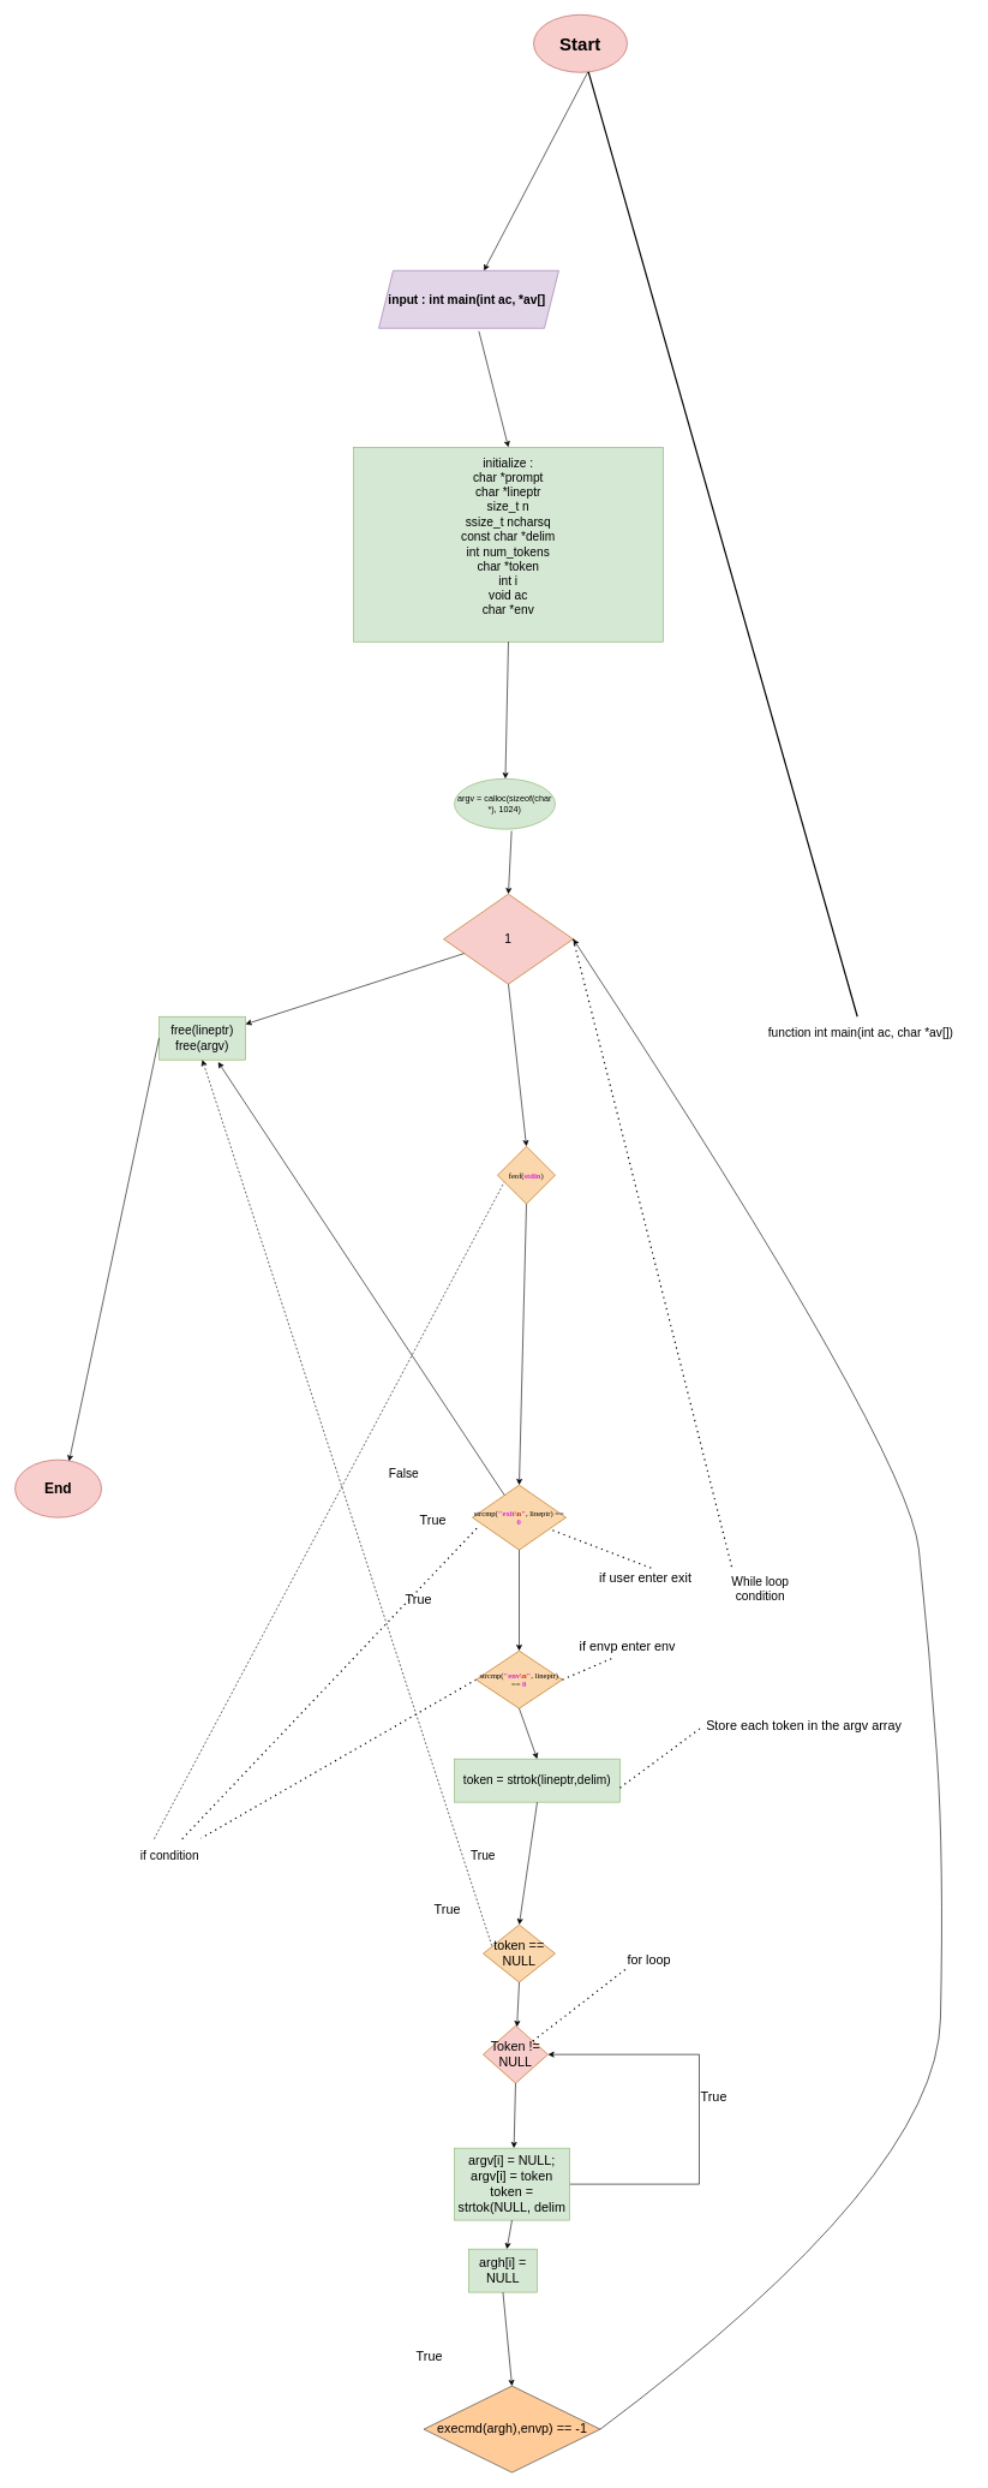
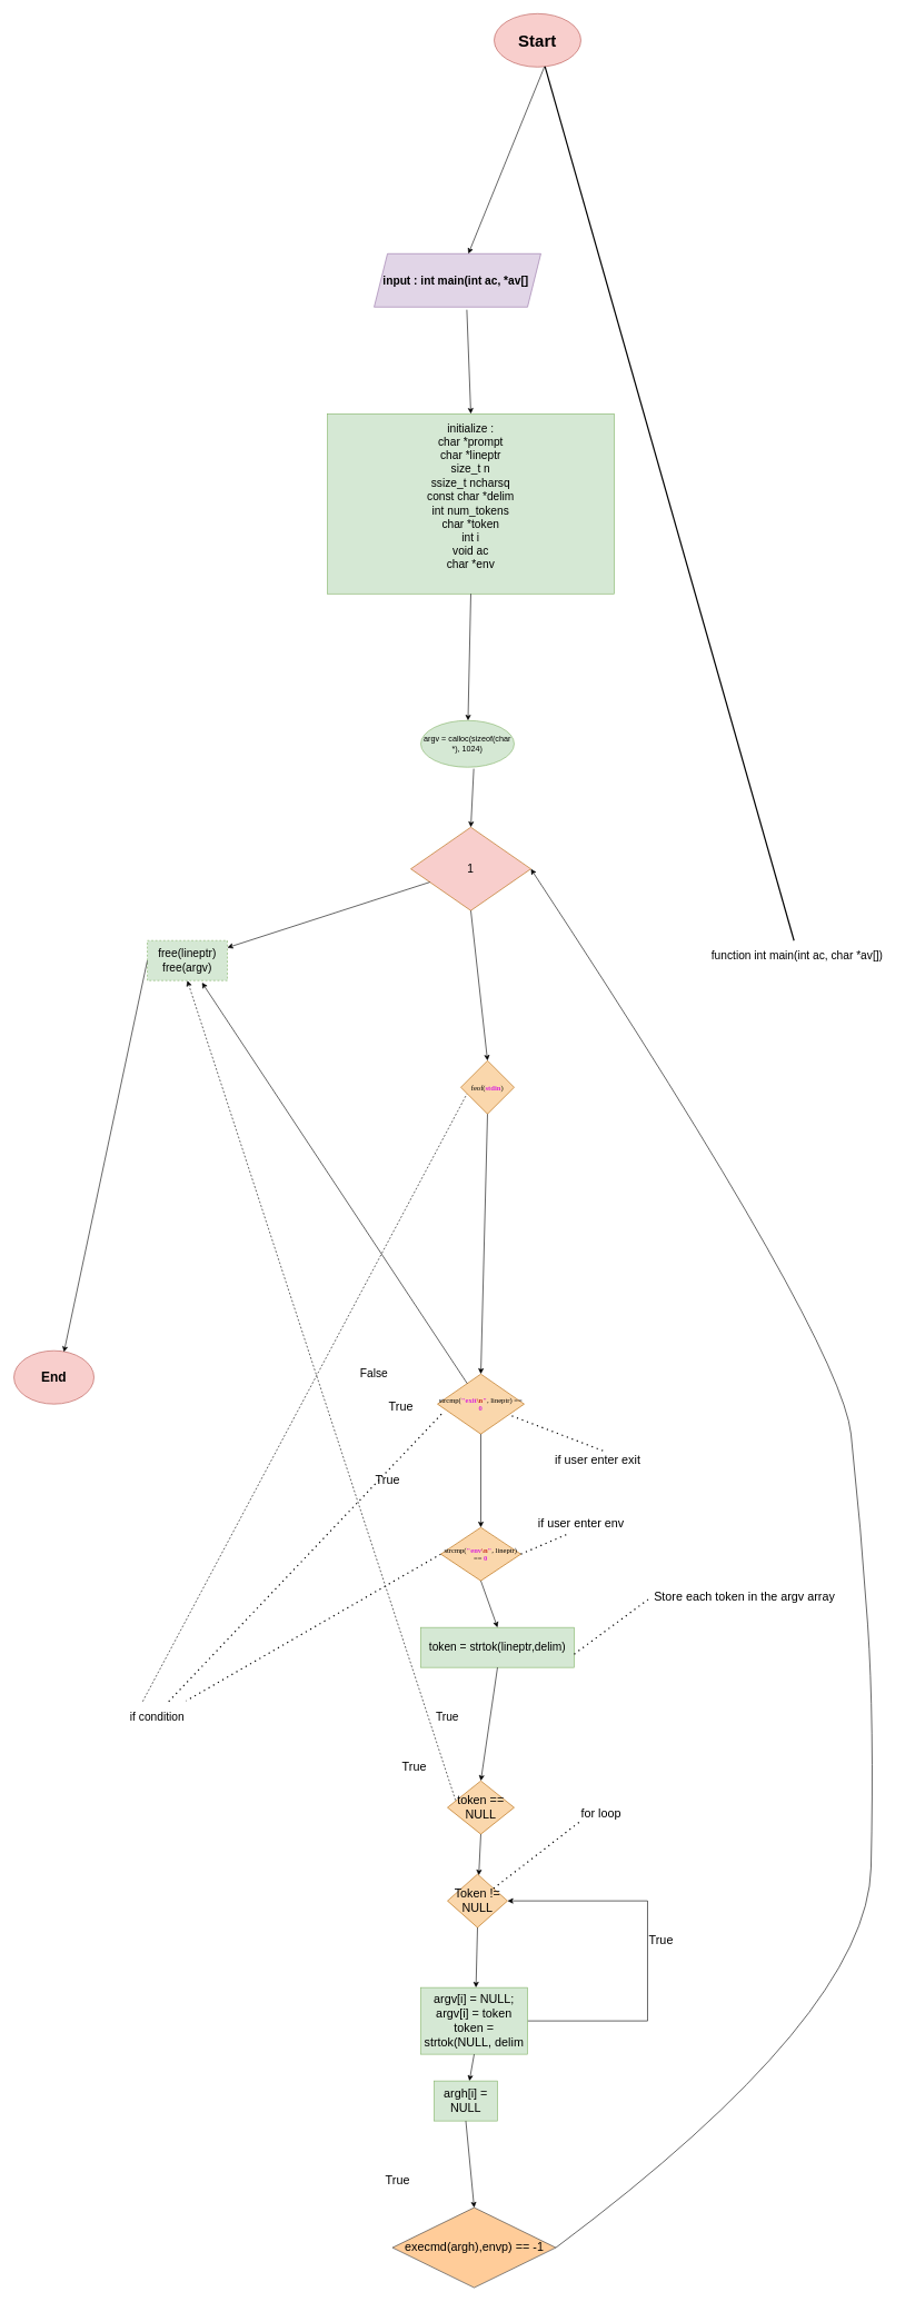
- <mxCell id="4" value="&lt;h5 style=&quot;line-height: 90%; font-size: 17px;&quot;&gt;input : int main(int ac, *av[]&amp;nbsp;&lt;/h5&gt;" style="shape=parallelogram;perimeter=parallelogramPerimeter;whiteSpace=wrap;html=1;fixedSize=1;fontSize=29;fillColor=#e1d5e7;strokeColor=#9673a6;" parent="1" vertex="1"><mxGeometry x="525" y="375" width="250" height="80" as="geometry" /></mxCell>
+ <mxCell id="4" value="&lt;h5 style=&quot;line-height: 90%; font-size: 17px;&quot;&gt;input : int main(int ac, *av[]&amp;nbsp;&lt;/h5&gt;" style="shape=parallelogram;perimeter=parallelogramPerimeter;whiteSpace=wrap;html=1;fixedSize=1;fontSize=29;fillColor=#e1d5e7;strokeColor=#9673a6;" parent="1" vertex="1"><mxGeometry x="560" y="380" width="250" height="80" as="geometry" /></mxCell>
- <mxCell id="15" value="free(lineptr)&lt;br&gt;free(argv)" style="rounded=0;whiteSpace=wrap;html=1;fontSize=17;fillColor=#d5e8d4;strokeColor=#82b366;" parent="1" vertex="1"><mxGeometry x="220" y="1410" width="120" height="60" as="geometry" /></mxCell>
+ <mxCell id="15" value="free(lineptr)&lt;br&gt;free(argv)" style="rounded=0;whiteSpace=wrap;html=1;fontSize=17;fillColor=#d5e8d4;strokeColor=#82b366;dashed=1;" parent="1" vertex="1"><mxGeometry x="220" y="1410" width="120" height="60" as="geometry" /></mxCell>
- <mxCell id="12" value="" style="endArrow=none;dashed=1;html=1;dashPattern=1 3;strokeWidth=2;rounded=0;fontSize=17;exitX=1;exitY=0.5;exitDx=0;exitDy=0;entryX=0.2;entryY=-0.06;entryDx=0;entryDy=0;entryPerimeter=0;" parent="1" source="9" target="13" edge="1"><mxGeometry width="50" height="50" relative="1" as="geometry"><mxPoint x="860" y="2440" as="sourcePoint" /><mxPoint x="900" y="2389.94" as="targetPoint" /></mxGeometry></mxCell>
- <mxCell id="16" value="False" style="text;html=1;strokeColor=none;fillColor=none;align=center;verticalAlign=middle;whiteSpace=wrap;rounded=0;fontSize=17;" parent="1" vertex="1"><mxGeometry x="530" y="2030" width="60" height="30" as="geometry" /></mxCell>
+ <mxCell id="16" value="False" style="text;html=1;strokeColor=none;fillColor=none;align=center;verticalAlign=middle;whiteSpace=wrap;rounded=0;fontSize=17;" parent="1" vertex="1"><mxGeometry x="530" y="2045" width="60" height="30" as="geometry" /></mxCell>
- <mxCell id="13" value="While loop condition" style="text;html=1;strokeColor=none;fillColor=none;align=center;verticalAlign=middle;whiteSpace=wrap;rounded=0;fontSize=17;" parent="1" vertex="1"><mxGeometry x="990" y="2180" width="130" height="50" as="geometry" /></mxCell>
- <mxCell id="39" value="if envp enter env" style="text;html=1;align=center;verticalAlign=middle;resizable=0;points=[];autosize=1;strokeColor=none;fillColor=none;fontSize=18;" vertex="1" parent="1"><mxGeometry x="795" y="2270" width="150" height="30" as="geometry" /></mxCell>
+ <mxCell id="39" value="if user enter env" style="text;html=1;align=center;verticalAlign=middle;resizable=0;points=[];autosize=1;strokeColor=none;fillColor=none;fontSize=18;" vertex="1" parent="1"><mxGeometry x="795" y="2270" width="150" height="30" as="geometry" /></mxCell>
- <mxCell id="48" value="Token != NULL" style="rhombus;whiteSpace=wrap;html=1;fontSize=18;fillColor=#f8cecc;strokeColor=#b46504;" vertex="1" parent="1"><mxGeometry x="670" y="2810" width="90" height="80" as="geometry" /></mxCell>
+ <mxCell id="48" value="Token != NULL" style="rhombus;whiteSpace=wrap;html=1;fontSize=18;fillColor=#fad7ac;strokeColor=#b46504;" vertex="1" parent="1"><mxGeometry x="670" y="2810" width="90" height="80" as="geometry" /></mxCell>
